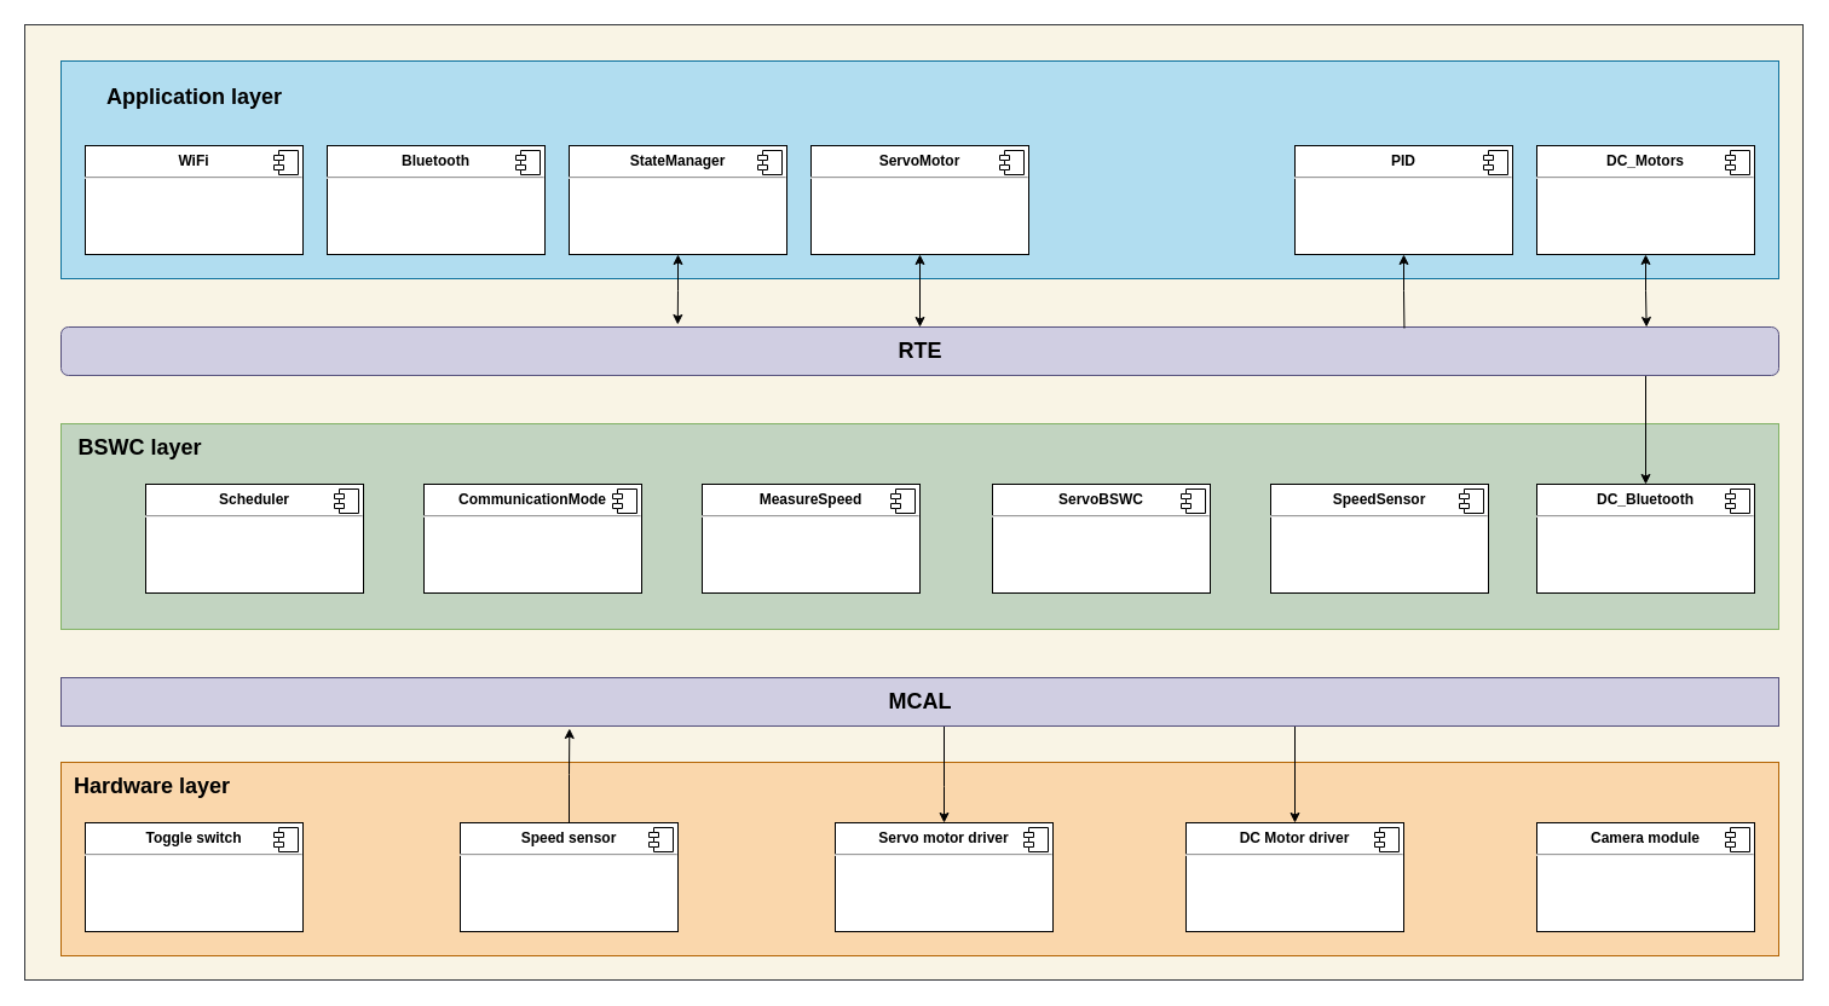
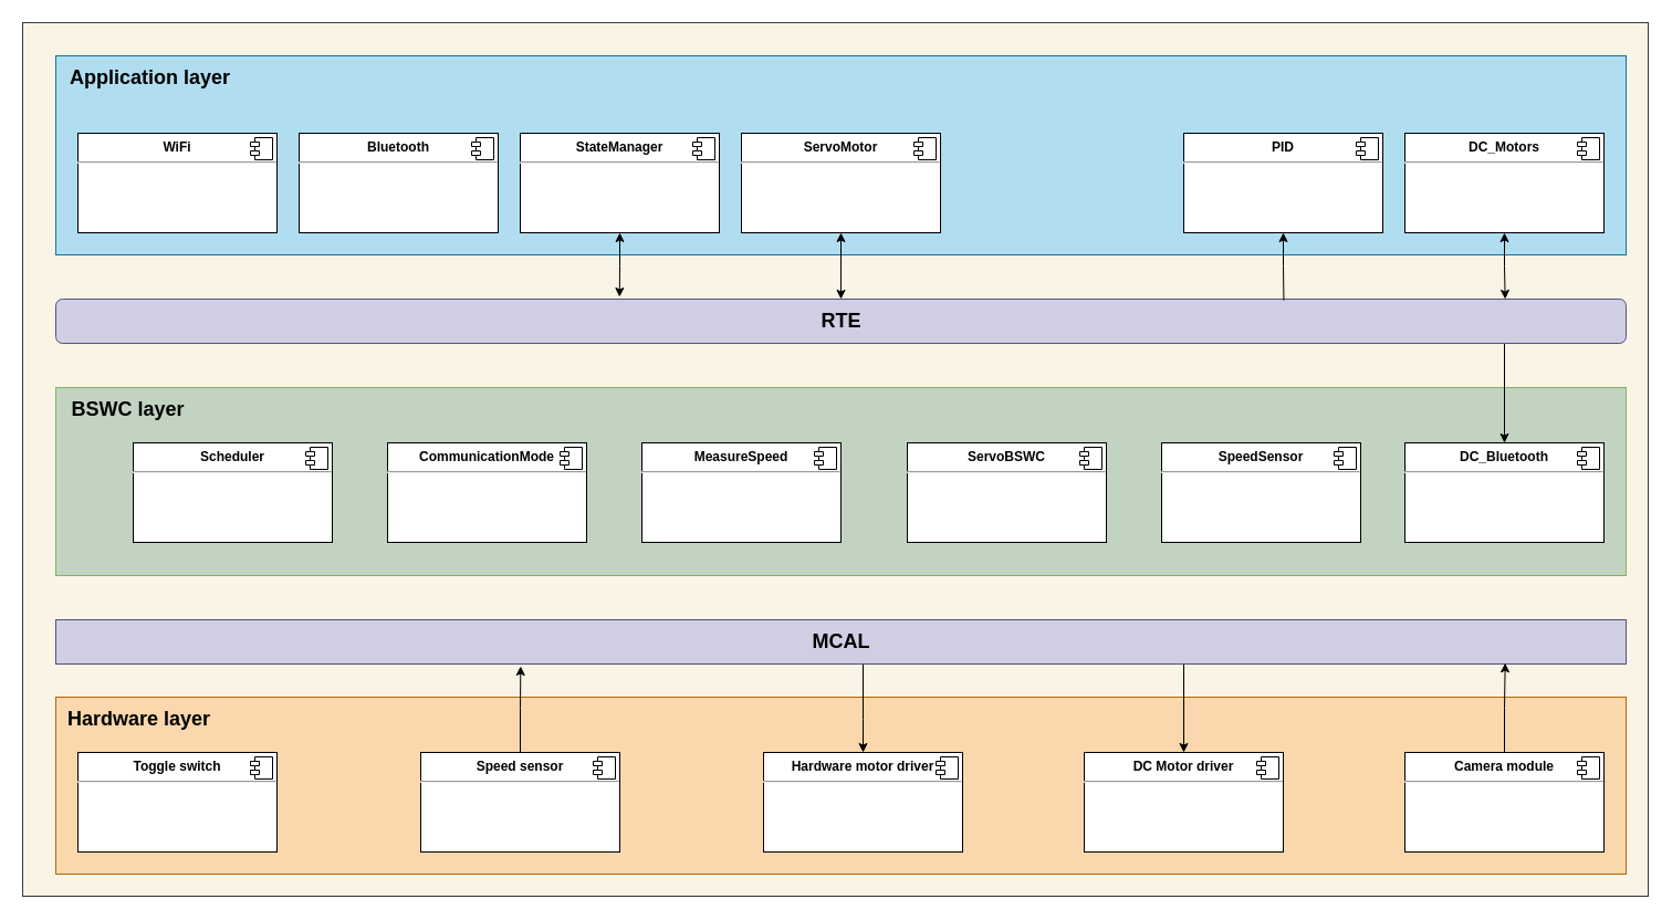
- <mxCell id="24" value="&lt;font style=&quot;font-size: 18px;&quot;&gt;&lt;b&gt;Application layer&lt;/b&gt;&lt;/font&gt;" style="text;html=1;align=center;verticalAlign=middle;resizable=0;points=[];autosize=1;strokeColor=none;fillColor=none;" vertex="1" parent="1"><mxGeometry x="75" y="60" width="170" height="40" as="geometry" /></mxCell>
+ <mxCell id="24" value="&lt;font style=&quot;font-size: 18px;&quot;&gt;&lt;b&gt;Application layer&lt;/b&gt;&lt;/font&gt;" style="text;html=1;align=center;verticalAlign=middle;resizable=0;points=[];autosize=1;strokeColor=none;fillColor=none;" vertex="1" parent="1"><mxGeometry x="50" y="50" width="170" height="40" as="geometry" /></mxCell>
+ <mxCell id="48" style="edgeStyle=orthogonalEdgeStyle;rounded=0;orthogonalLoop=1;jettySize=auto;html=1;exitX=0.5;exitY=0;exitDx=0;exitDy=0;entryX=0.923;entryY=0.98;entryDx=0;entryDy=0;entryPerimeter=0;fontSize=18;" edge="1" parent="1" source="49" target="40"><mxGeometry relative="1" as="geometry" /></mxCell>
- <mxCell id="41" value="&lt;p style=&quot;margin:0px;margin-top:6px;text-align:center;&quot;&gt;&lt;b&gt;Servo motor driver&lt;/b&gt;&lt;/p&gt;&lt;hr&gt;&lt;p style=&quot;margin:0px;margin-left:8px;&quot;&gt;&lt;br&gt;&lt;br&gt;&lt;/p&gt;" style="align=left;overflow=fill;html=1;dropTarget=0;" vertex="1" parent="1"><mxGeometry x="690" y="680" width="180" height="90" as="geometry" /></mxCell>
+ <mxCell id="41" value="&lt;p style=&quot;margin:0px;margin-top:6px;text-align:center;&quot;&gt;&lt;b&gt;Hardware motor driver&lt;/b&gt;&lt;/p&gt;&lt;hr&gt;&lt;p style=&quot;margin:0px;margin-left:8px;&quot;&gt;&lt;br&gt;&lt;br&gt;&lt;/p&gt;" style="align=left;overflow=fill;html=1;dropTarget=0;" vertex="1" parent="1"><mxGeometry x="690" y="680" width="180" height="90" as="geometry" /></mxCell>
